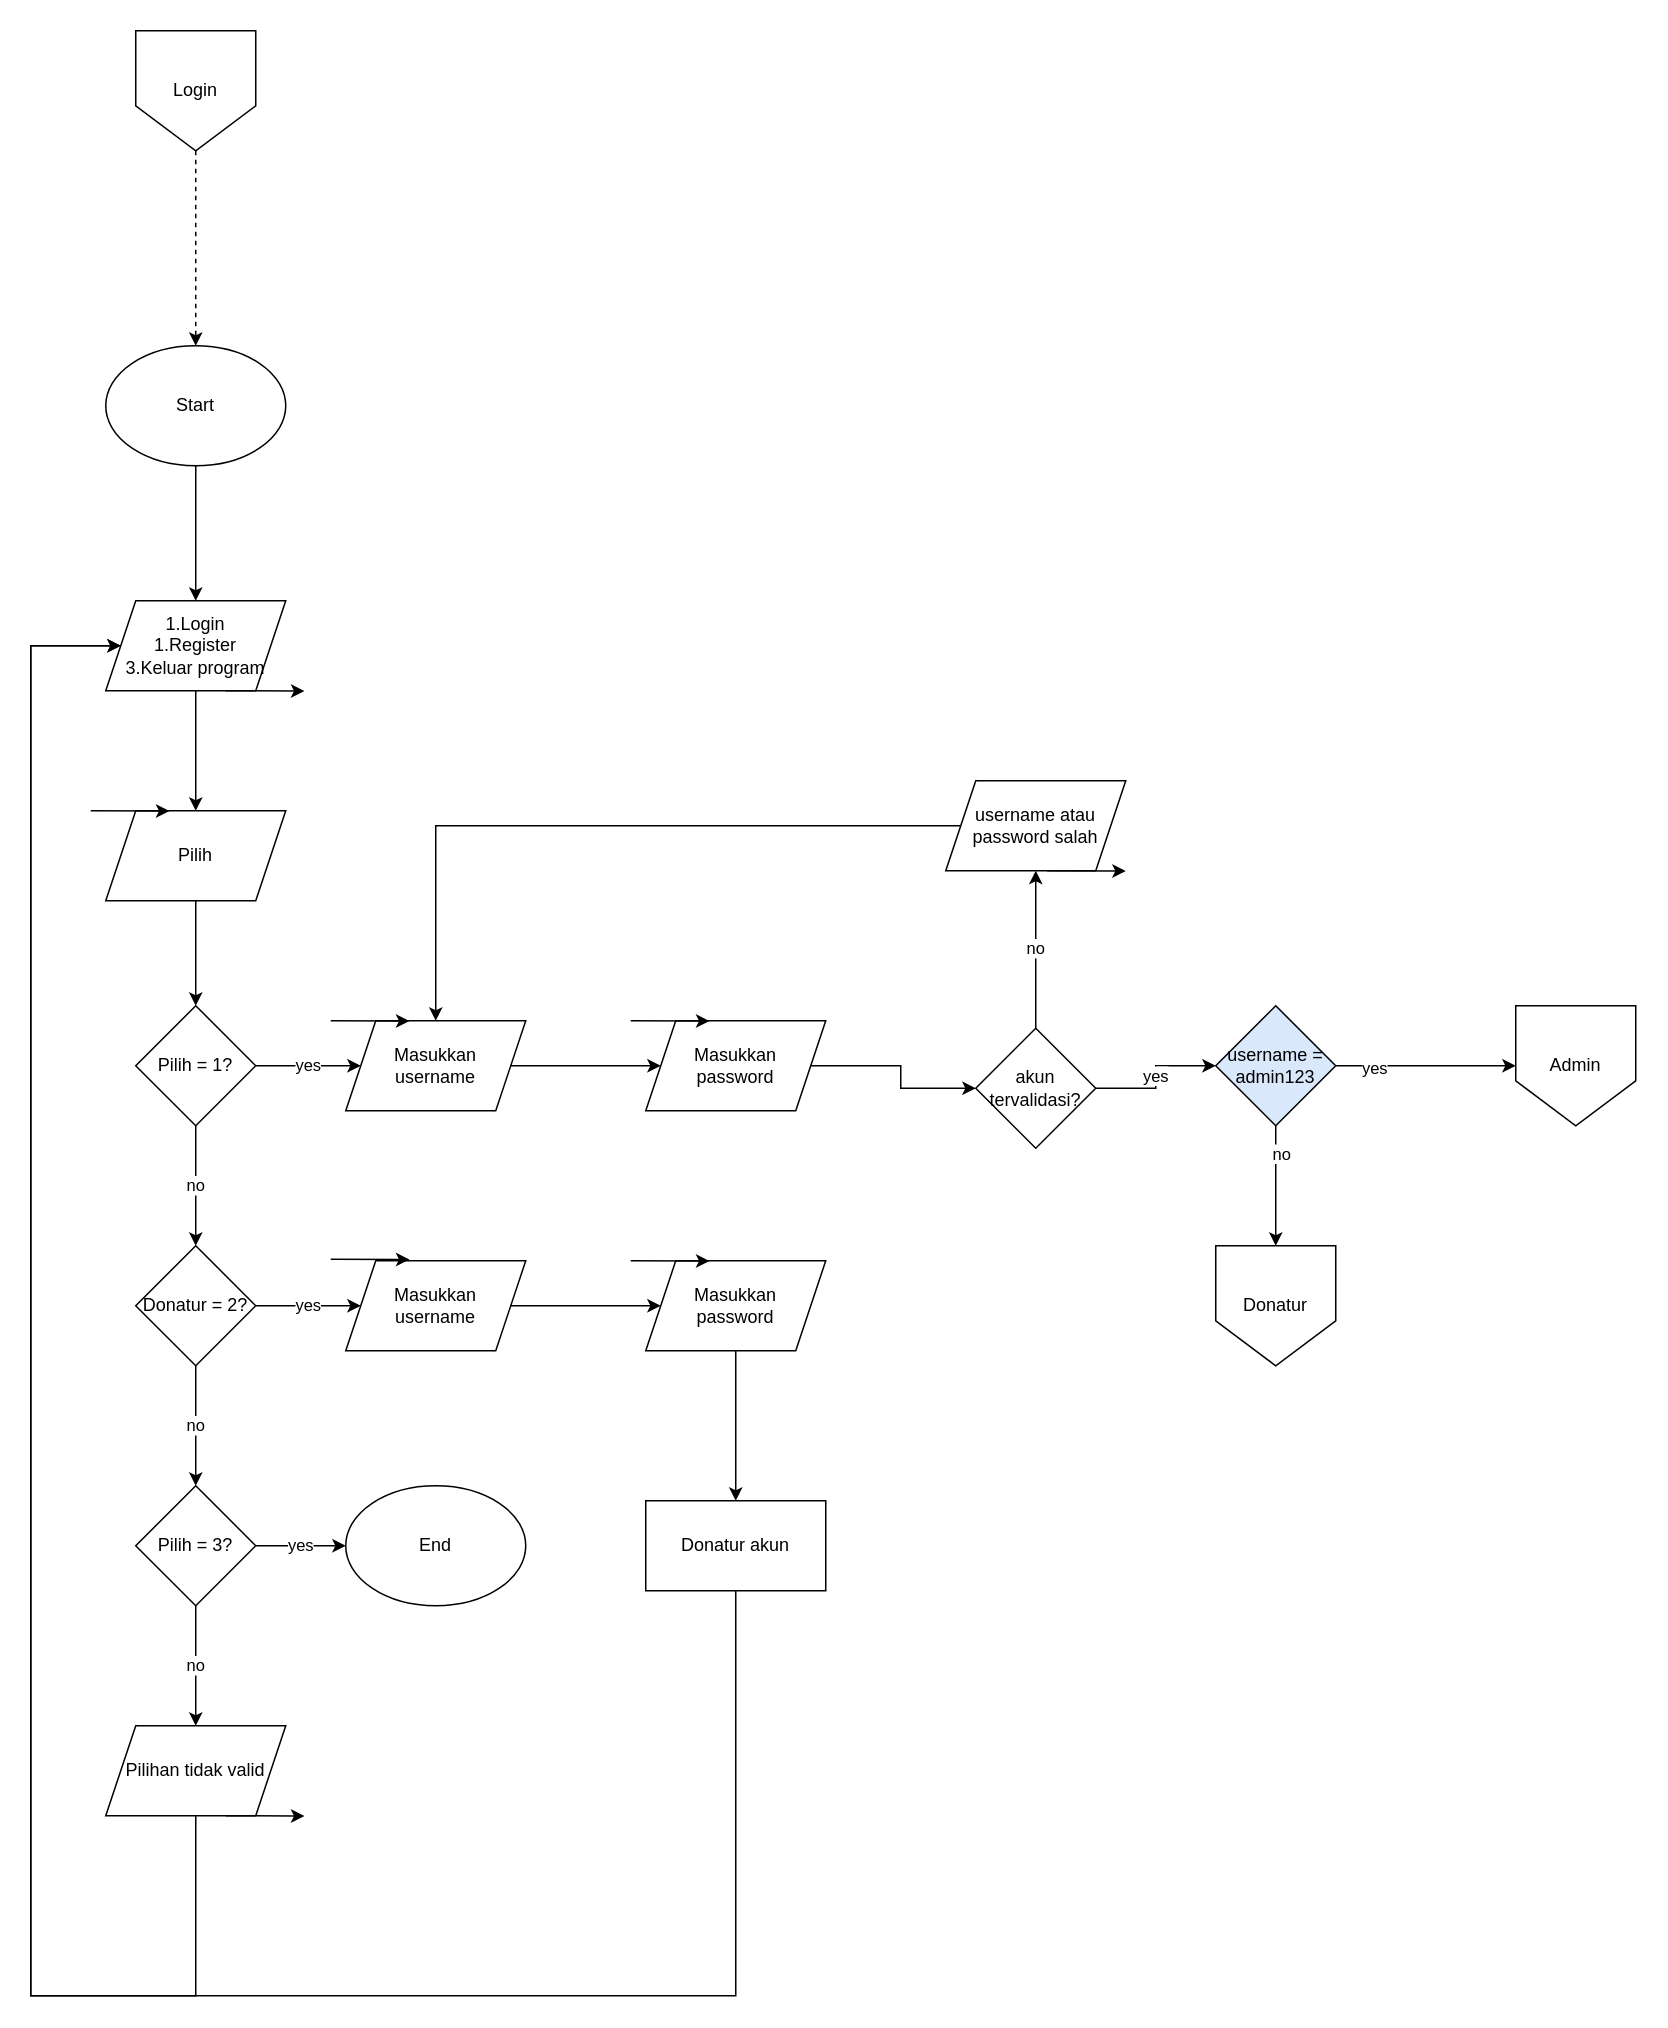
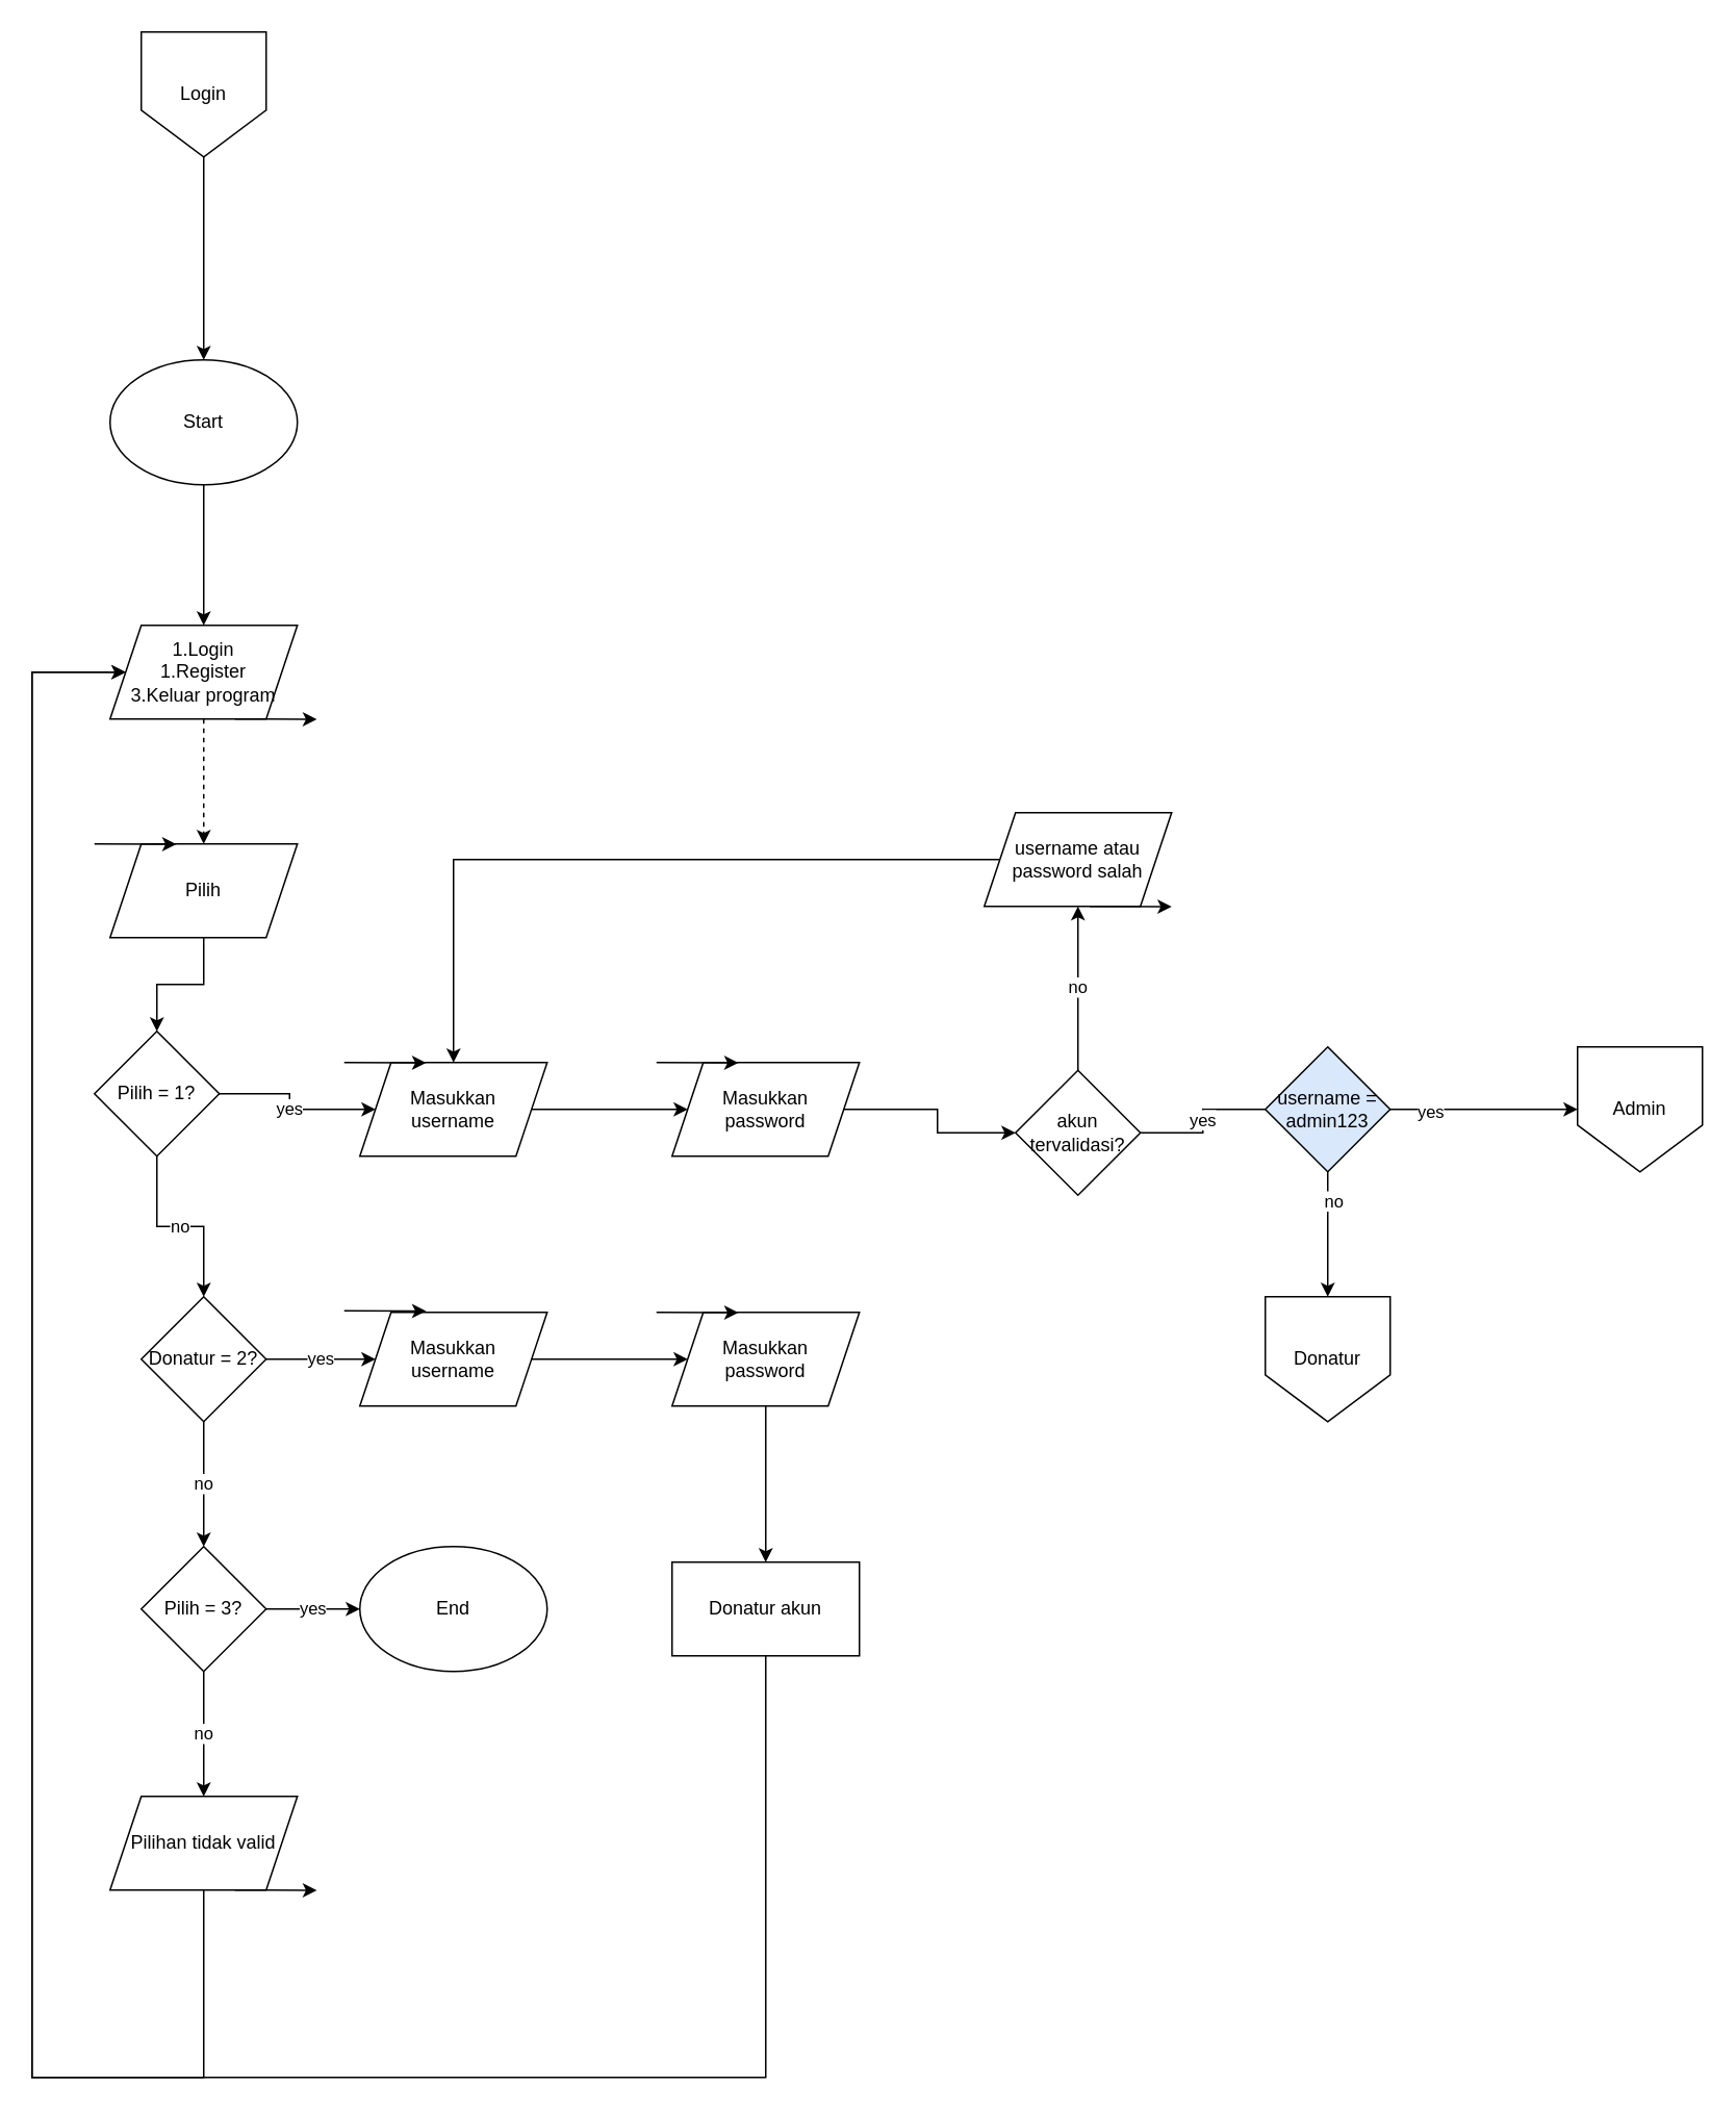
- <mxCell id="50" style="edgeStyle=orthogonalEdgeStyle;rounded=0;orthogonalLoop=1;jettySize=auto;html=1;entryX=0.5;entryY=0;entryDx=0;entryDy=0;dashed=1;" edge="1" parent="1" source="51" target="3"><mxGeometry relative="1" as="geometry" /></mxCell>
+ <mxCell id="50" style="edgeStyle=orthogonalEdgeStyle;rounded=0;orthogonalLoop=1;jettySize=auto;html=1;entryX=0.5;entryY=0;entryDx=0;entryDy=0;" edge="1" parent="1" source="51" target="3"><mxGeometry relative="1" as="geometry" /></mxCell>
- <mxCell id="4" value="" style="edgeStyle=orthogonalEdgeStyle;rounded=0;orthogonalLoop=1;jettySize=auto;html=1;" edge="1" parent="1" source="5" target="8"><mxGeometry relative="1" as="geometry" /></mxCell>
+ <mxCell id="4" value="" style="edgeStyle=orthogonalEdgeStyle;rounded=0;orthogonalLoop=1;jettySize=auto;html=1;dashed=1;" edge="1" parent="1" source="5" target="8"><mxGeometry relative="1" as="geometry" /></mxCell>
- <mxCell id="12" value="Pilih = 1?" style="rhombus;whiteSpace=wrap;html=1;" vertex="1" parent="1"><mxGeometry x="90" y="670" width="80" height="80" as="geometry" /></mxCell>
+ <mxCell id="12" value="Pilih = 1?" style="rhombus;whiteSpace=wrap;html=1;" vertex="1" parent="1"><mxGeometry x="60" y="660" width="80" height="80" as="geometry" /></mxCell>
- <mxCell id="33" value="yes" style="edgeStyle=orthogonalEdgeStyle;rounded=0;orthogonalLoop=1;jettySize=auto;html=1;" edge="1" parent="1" source="34" target="41"><mxGeometry relative="1" as="geometry" /></mxCell>
+ <mxCell id="33" value="yes" style="edgeStyle=orthogonalEdgeStyle;rounded=0;orthogonalLoop=1;jettySize=auto;html=1;endArrow=none;" edge="1" parent="1" source="34" target="41"><mxGeometry relative="1" as="geometry" /></mxCell>
